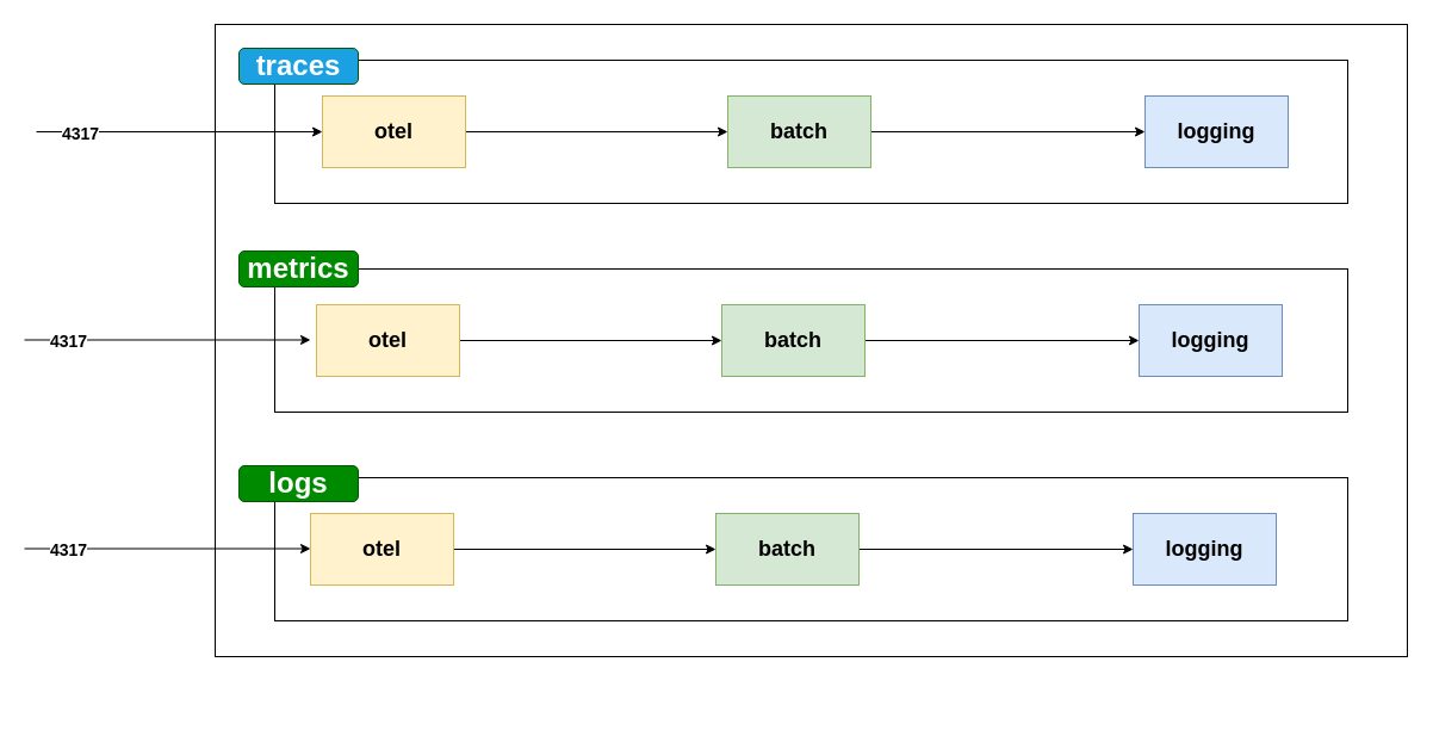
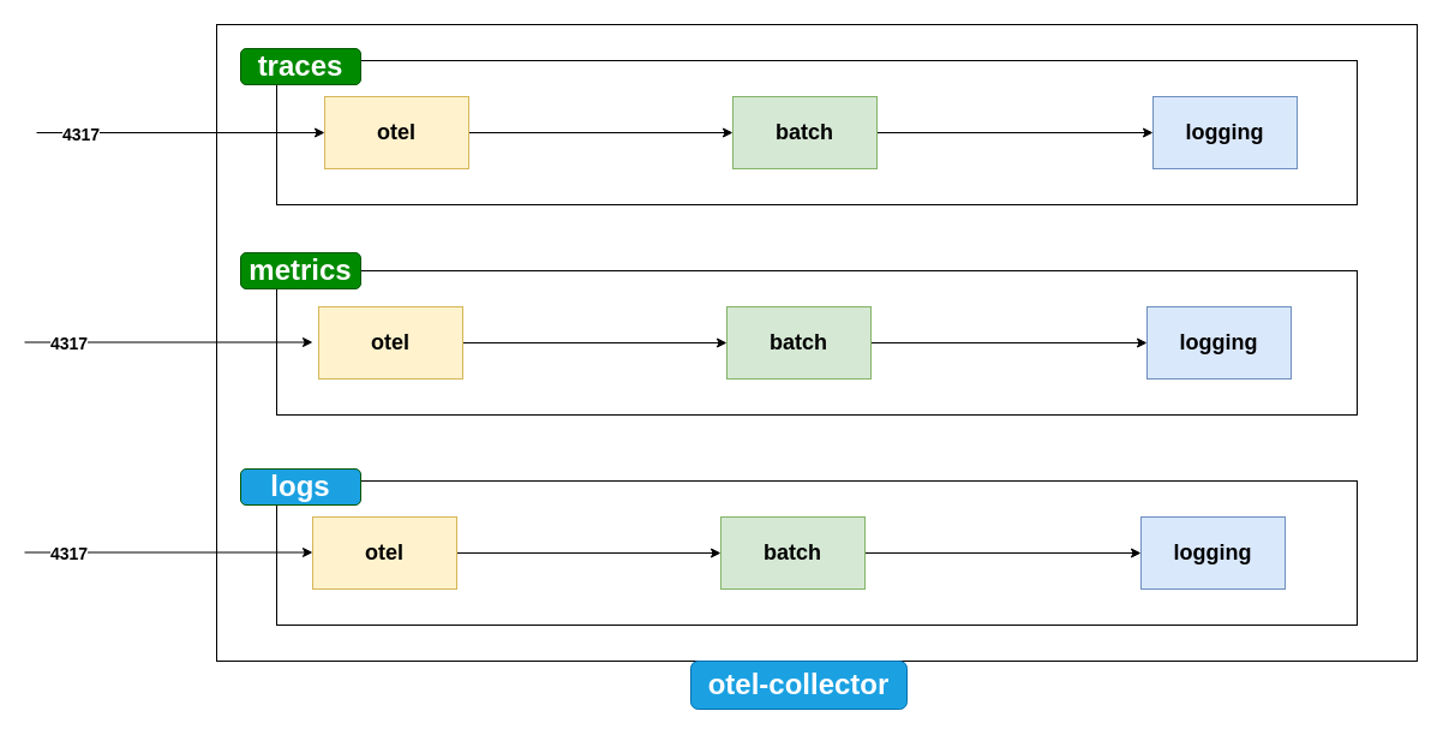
- <mxCell id="21" value="&lt;h1&gt;traces&lt;/h1&gt;" style="rounded=1;whiteSpace=wrap;html=1;fillColor=#1ba1e2;fontColor=#ffffff;strokeColor=#005700;" vertex="1" parent="1"><mxGeometry x="200" y="40" width="100" height="30" as="geometry" /></mxCell>
+ <mxCell id="21" value="&lt;h1&gt;traces&lt;/h1&gt;" style="rounded=1;whiteSpace=wrap;html=1;fillColor=#008a00;fontColor=#ffffff;strokeColor=#005700;" vertex="1" parent="1"><mxGeometry x="200" y="40" width="100" height="30" as="geometry" /></mxCell>
- <mxCell id="23" value="&lt;h1&gt;logs&lt;/h1&gt;" style="rounded=1;whiteSpace=wrap;html=1;fillColor=#008a00;fontColor=#ffffff;strokeColor=#005700;" vertex="1" parent="1"><mxGeometry x="200" y="390" width="100" height="30" as="geometry" /></mxCell>
+ <mxCell id="23" value="&lt;h1&gt;logs&lt;/h1&gt;" style="rounded=1;whiteSpace=wrap;html=1;fillColor=#1ba1e2;fontColor=#ffffff;strokeColor=#005700;" vertex="1" parent="1"><mxGeometry x="200" y="390" width="100" height="30" as="geometry" /></mxCell>
+ <mxCell id="26" value="&lt;h1&gt;otel-collector&lt;/h1&gt;" style="rounded=1;whiteSpace=wrap;html=1;fillColor=#1ba1e2;fontColor=#ffffff;strokeColor=#006EAF;" vertex="1" parent="1"><mxGeometry x="575" y="550" width="180" height="40" as="geometry" /></mxCell>
